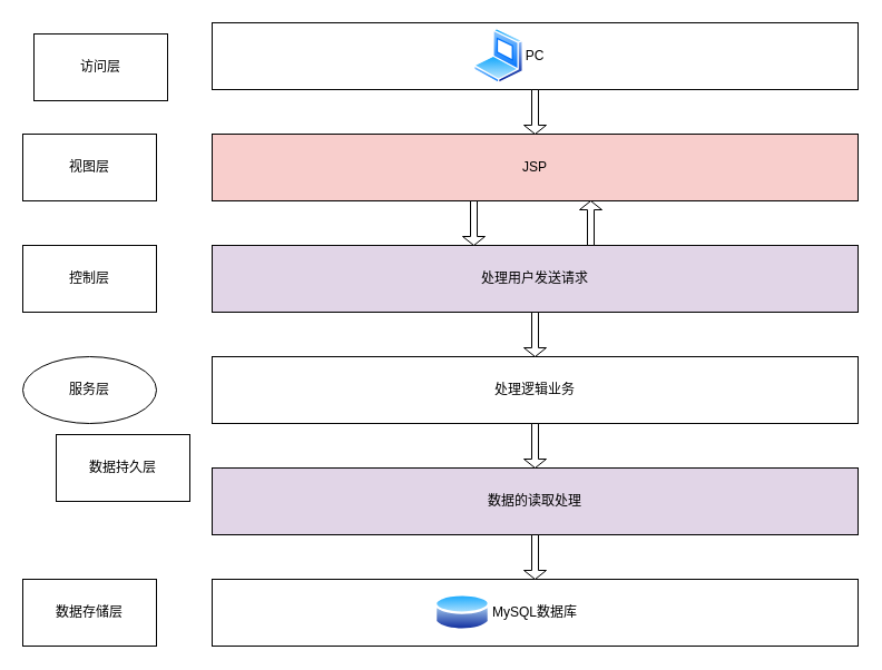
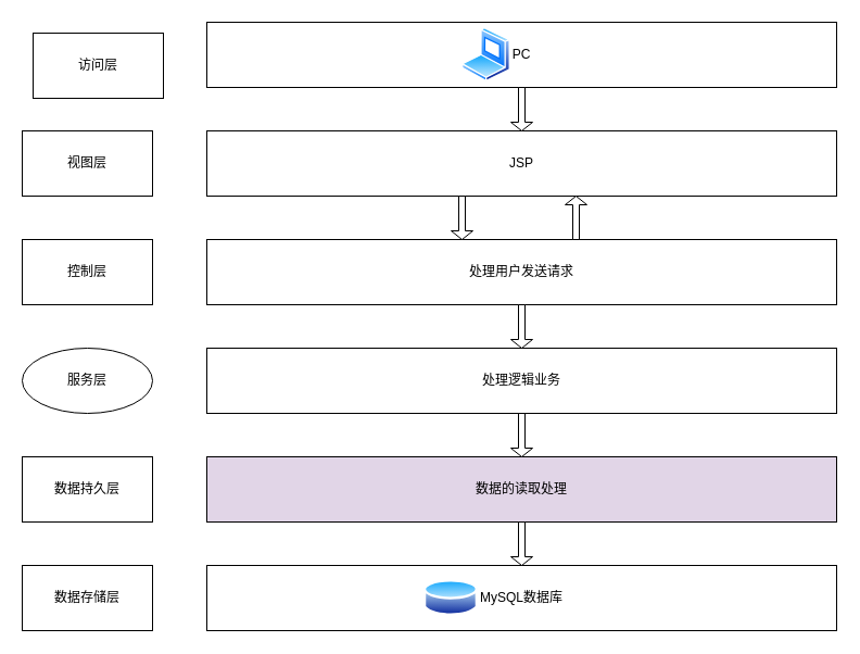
- <mxCell id="9" value="JSP" style="rounded=0;whiteSpace=wrap;html=1;fillColor=#f8cecc;" vertex="1" parent="1"><mxGeometry x="190" y="120" width="580" height="60" as="geometry" /></mxCell>
+ <mxCell id="9" value="JSP" style="rounded=0;whiteSpace=wrap;html=1;" vertex="1" parent="1"><mxGeometry x="190" y="120" width="580" height="60" as="geometry" /></mxCell>
- <mxCell id="7" value="处理用户发送请求" style="rounded=0;whiteSpace=wrap;html=1;fillColor=#e1d5e7;" vertex="1" parent="1"><mxGeometry x="190" y="220" width="580" height="60" as="geometry" /></mxCell>
+ <mxCell id="7" value="处理用户发送请求" style="rounded=0;whiteSpace=wrap;html=1;" vertex="1" parent="1"><mxGeometry x="190" y="220" width="580" height="60" as="geometry" /></mxCell>
- <mxCell id="13" value="数据持久层" style="rounded=0;whiteSpace=wrap;html=1;" vertex="1" parent="1"><mxGeometry x="50" y="390" width="120" height="60" as="geometry" /></mxCell>
+ <mxCell id="13" value="数据持久层" style="rounded=0;whiteSpace=wrap;html=1;" vertex="1" parent="1"><mxGeometry x="20" y="420" width="120" height="60" as="geometry" /></mxCell>
